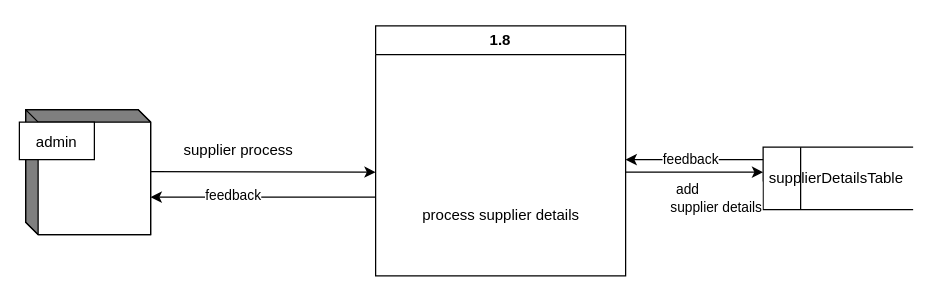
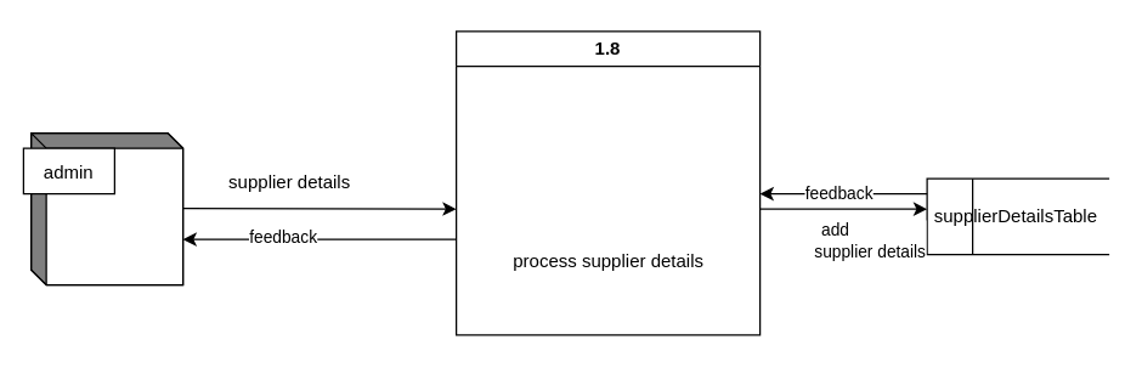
- <mxCell id="8" value="supplier process" style="text;html=1;align=center;verticalAlign=middle;resizable=0;points=[];autosize=1;strokeColor=none;fillColor=none;" vertex="1" parent="1"><mxGeometry x="140" y="105" width="100" height="30" as="geometry" /></mxCell>
+ <mxCell id="8" value="supplier details" style="text;html=1;align=center;verticalAlign=middle;resizable=0;points=[];autosize=1;strokeColor=none;fillColor=none;" vertex="1" parent="1"><mxGeometry x="140" y="105" width="100" height="30" as="geometry" /></mxCell>
